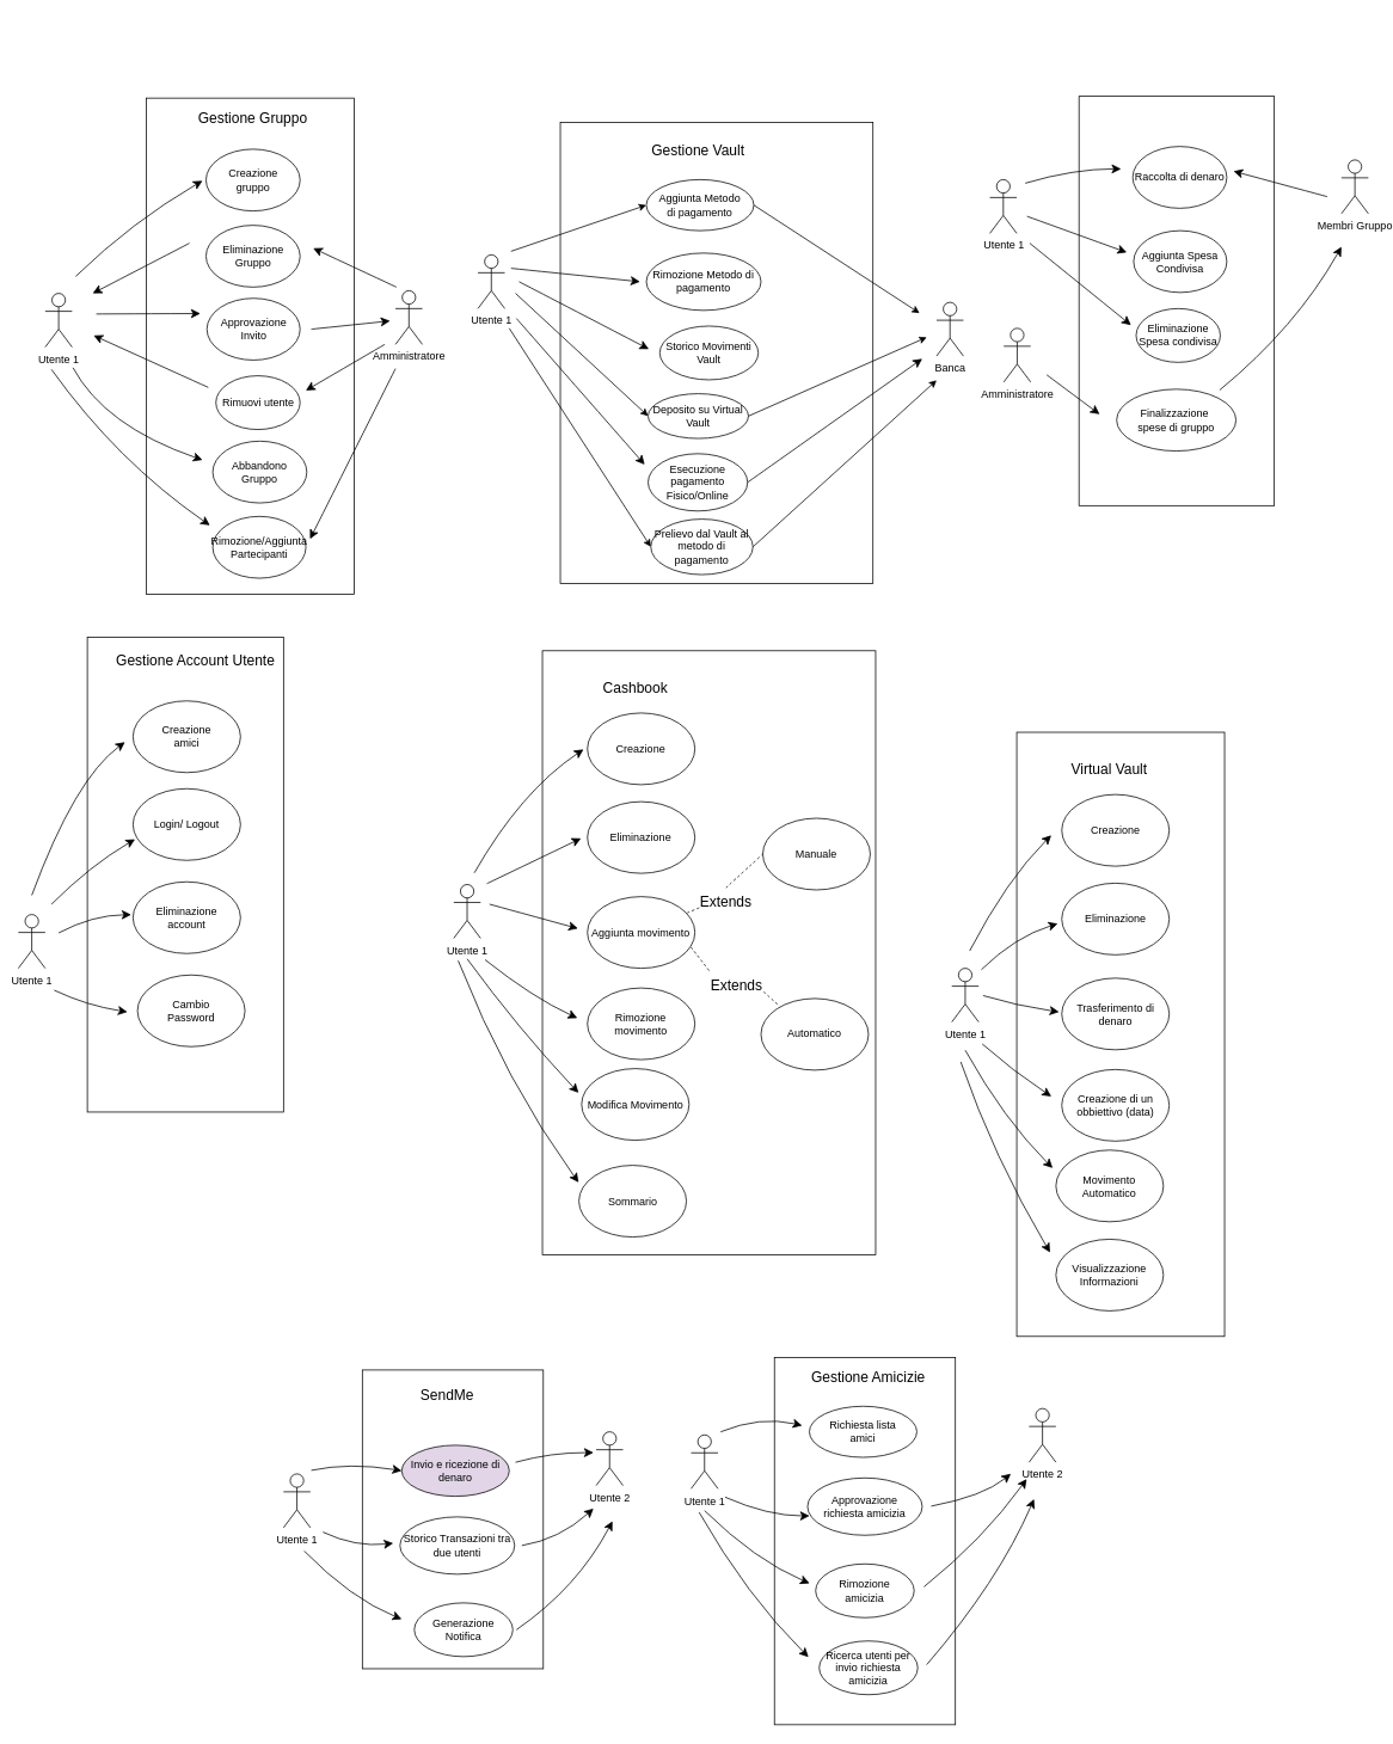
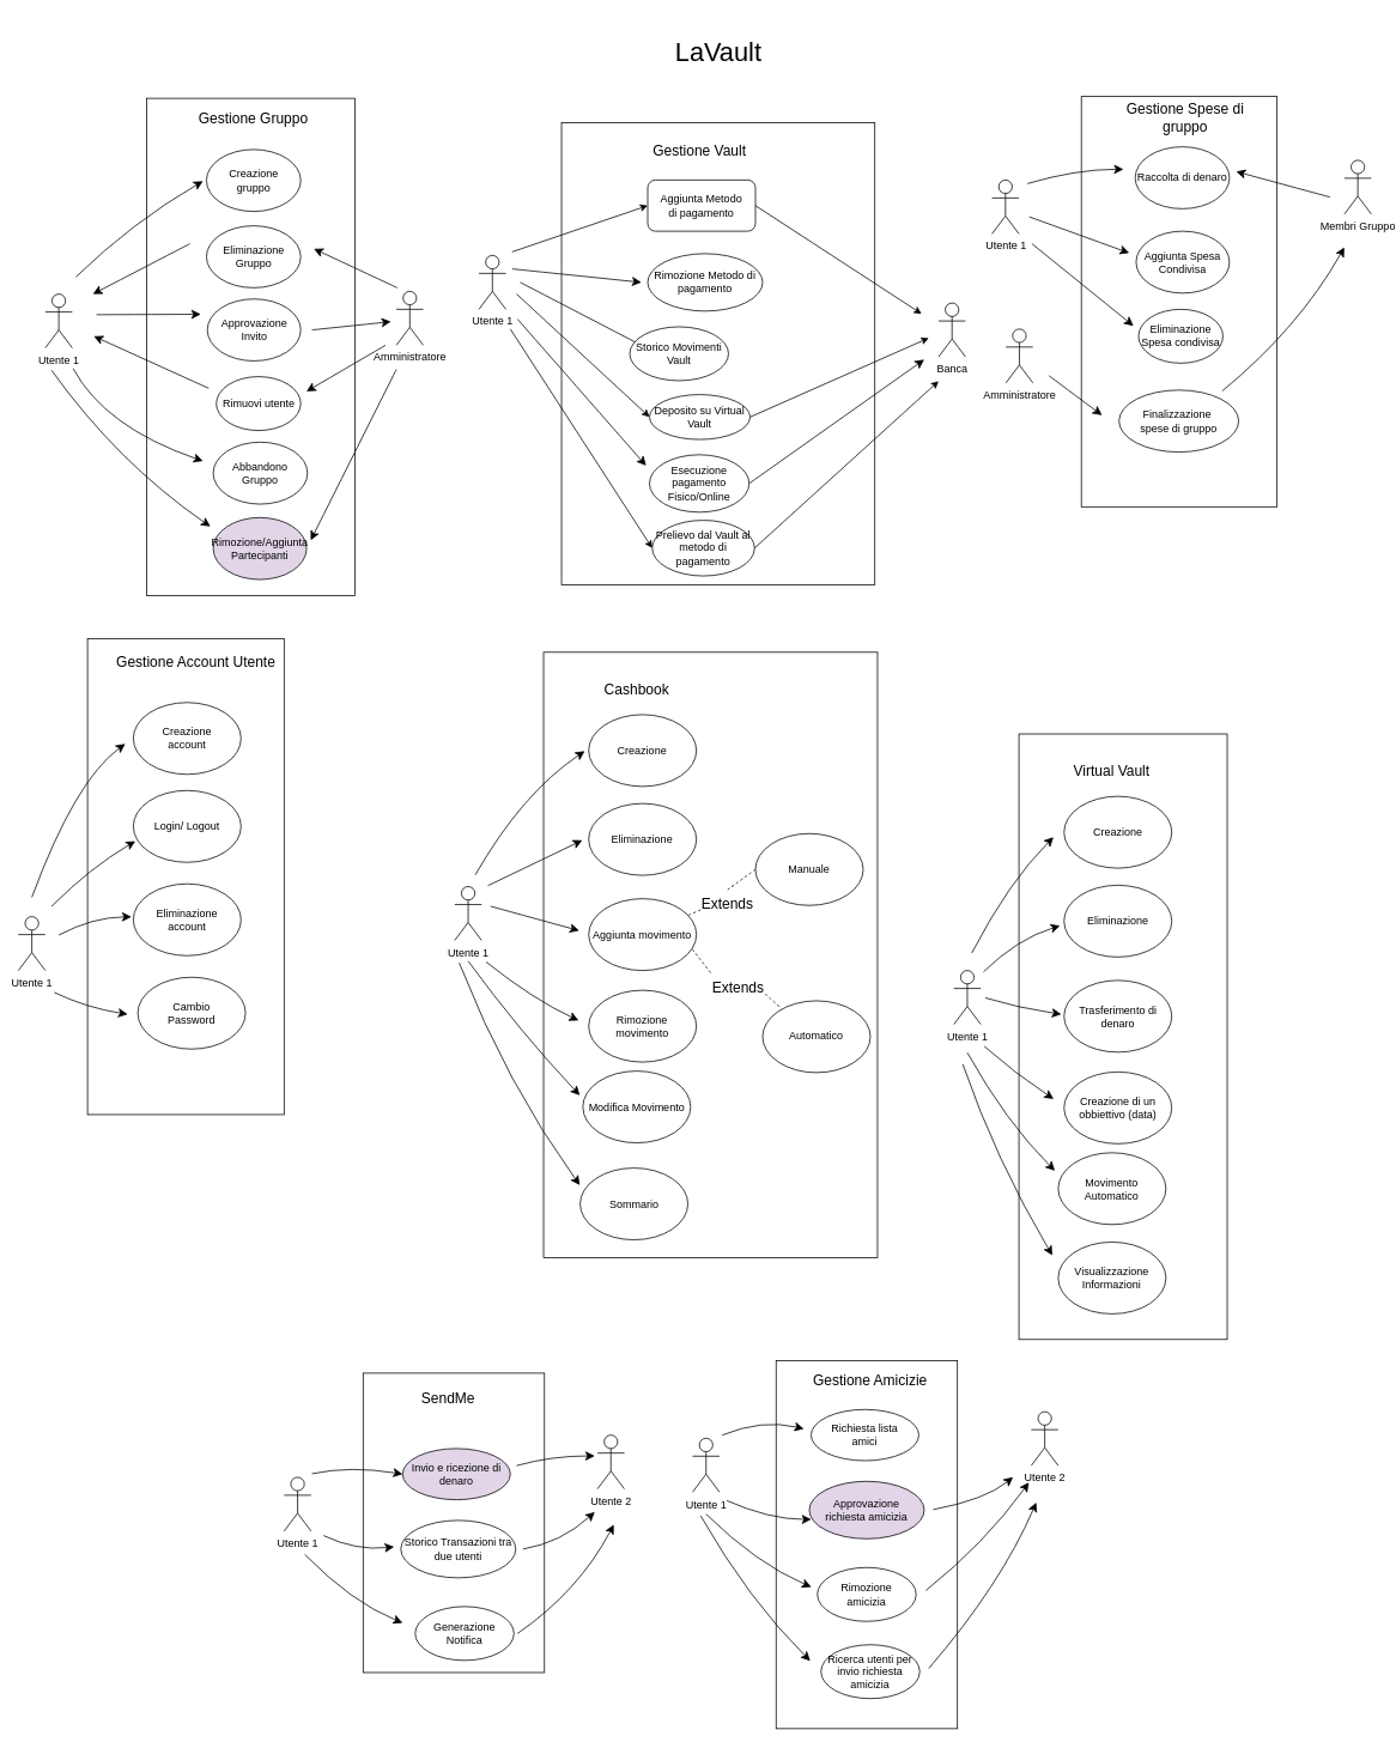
+ <mxCell id="126" value="&lt;font style=&quot;font-size: 29px;&quot;&gt;LaVault&lt;/font&gt;" style="text;html=1;align=center;verticalAlign=middle;whiteSpace=wrap;rounded=0;" parent="1" vertex="1"><mxGeometry x="688.5" y="20" width="222" height="76" as="geometry" /></mxCell>
+ <mxCell id="86" value="Gestione Spese di gruppo" style="text;html=1;align=center;verticalAlign=middle;whiteSpace=wrap;rounded=0;fontSize=16;" parent="1" vertex="1"><mxGeometry x="1226.75" y="116" width="186" height="30" as="geometry" /></mxCell>
- <mxCell id="17" value="Aggiunta Metodo&lt;div&gt;di pagamento&lt;/div&gt;" style="ellipse;whiteSpace=wrap;html=1;" parent="1" vertex="1"><mxGeometry x="721" y="200" width="120" height="57" as="geometry" /></mxCell>
+ <mxCell id="17" value="Aggiunta Metodo&lt;div&gt;di pagamento&lt;/div&gt;" style="whiteSpace=wrap;html=1;rounded=1;" parent="1" vertex="1"><mxGeometry x="721" y="200" width="120" height="57" as="geometry" /></mxCell>
- <mxCell id="44" value="Storico Movimenti Vault" style="ellipse;whiteSpace=wrap;html=1;" parent="1" vertex="1"><mxGeometry x="736" y="363.5" width="110" height="60" as="geometry" /></mxCell>
+ <mxCell id="44" value="Storico Movimenti Vault" style="ellipse;whiteSpace=wrap;html=1;" parent="1" vertex="1"><mxGeometry x="701" y="363.5" width="110" height="60" as="geometry" /></mxCell>
- <mxCell id="31" value="Rimozione/Aggiunta&lt;div&gt;Partecipanti&lt;/div&gt;" style="ellipse;whiteSpace=wrap;html=1;" parent="1" vertex="1"><mxGeometry x="237" y="576" width="104" height="69" as="geometry" /></mxCell>
+ <mxCell id="31" value="Rimozione/Aggiunta&lt;div&gt;Partecipanti&lt;/div&gt;" style="ellipse;whiteSpace=wrap;html=1;fillColor=#e1d5e7;" parent="1" vertex="1"><mxGeometry x="237" y="576" width="104" height="69" as="geometry" /></mxCell>
- <mxCell id="5" value="Creazione&lt;div&gt;amici&lt;/div&gt;" style="ellipse;whiteSpace=wrap;html=1;" parent="1" vertex="1"><mxGeometry x="148" y="782" width="120" height="80" as="geometry" /></mxCell>
+ <mxCell id="5" value="Creazione&lt;div&gt;account&lt;/div&gt;" style="ellipse;whiteSpace=wrap;html=1;" parent="1" vertex="1"><mxGeometry x="148" y="782" width="120" height="80" as="geometry" /></mxCell>
- <mxCell id="124" value="Manuale" style="ellipse;whiteSpace=wrap;html=1;" parent="1" vertex="1"><mxGeometry x="851" y="913" width="120" height="80" as="geometry" /></mxCell>
+ <mxCell id="124" value="Manuale" style="ellipse;whiteSpace=wrap;html=1;" parent="1" vertex="1"><mxGeometry x="841" y="928" width="120" height="80" as="geometry" /></mxCell>
- <mxCell id="75" value="Approvazione&lt;div&gt;richiesta amicizia&lt;/div&gt;" style="ellipse;whiteSpace=wrap;html=1;" parent="1" vertex="1"><mxGeometry x="901" y="1649.5" width="128" height="64" as="geometry" /></mxCell>
+ <mxCell id="75" value="Approvazione&lt;div&gt;richiesta amicizia&lt;/div&gt;" style="ellipse;whiteSpace=wrap;html=1;fillColor=#e1d5e7;" parent="1" vertex="1"><mxGeometry x="901" y="1649.5" width="128" height="64" as="geometry" /></mxCell>
